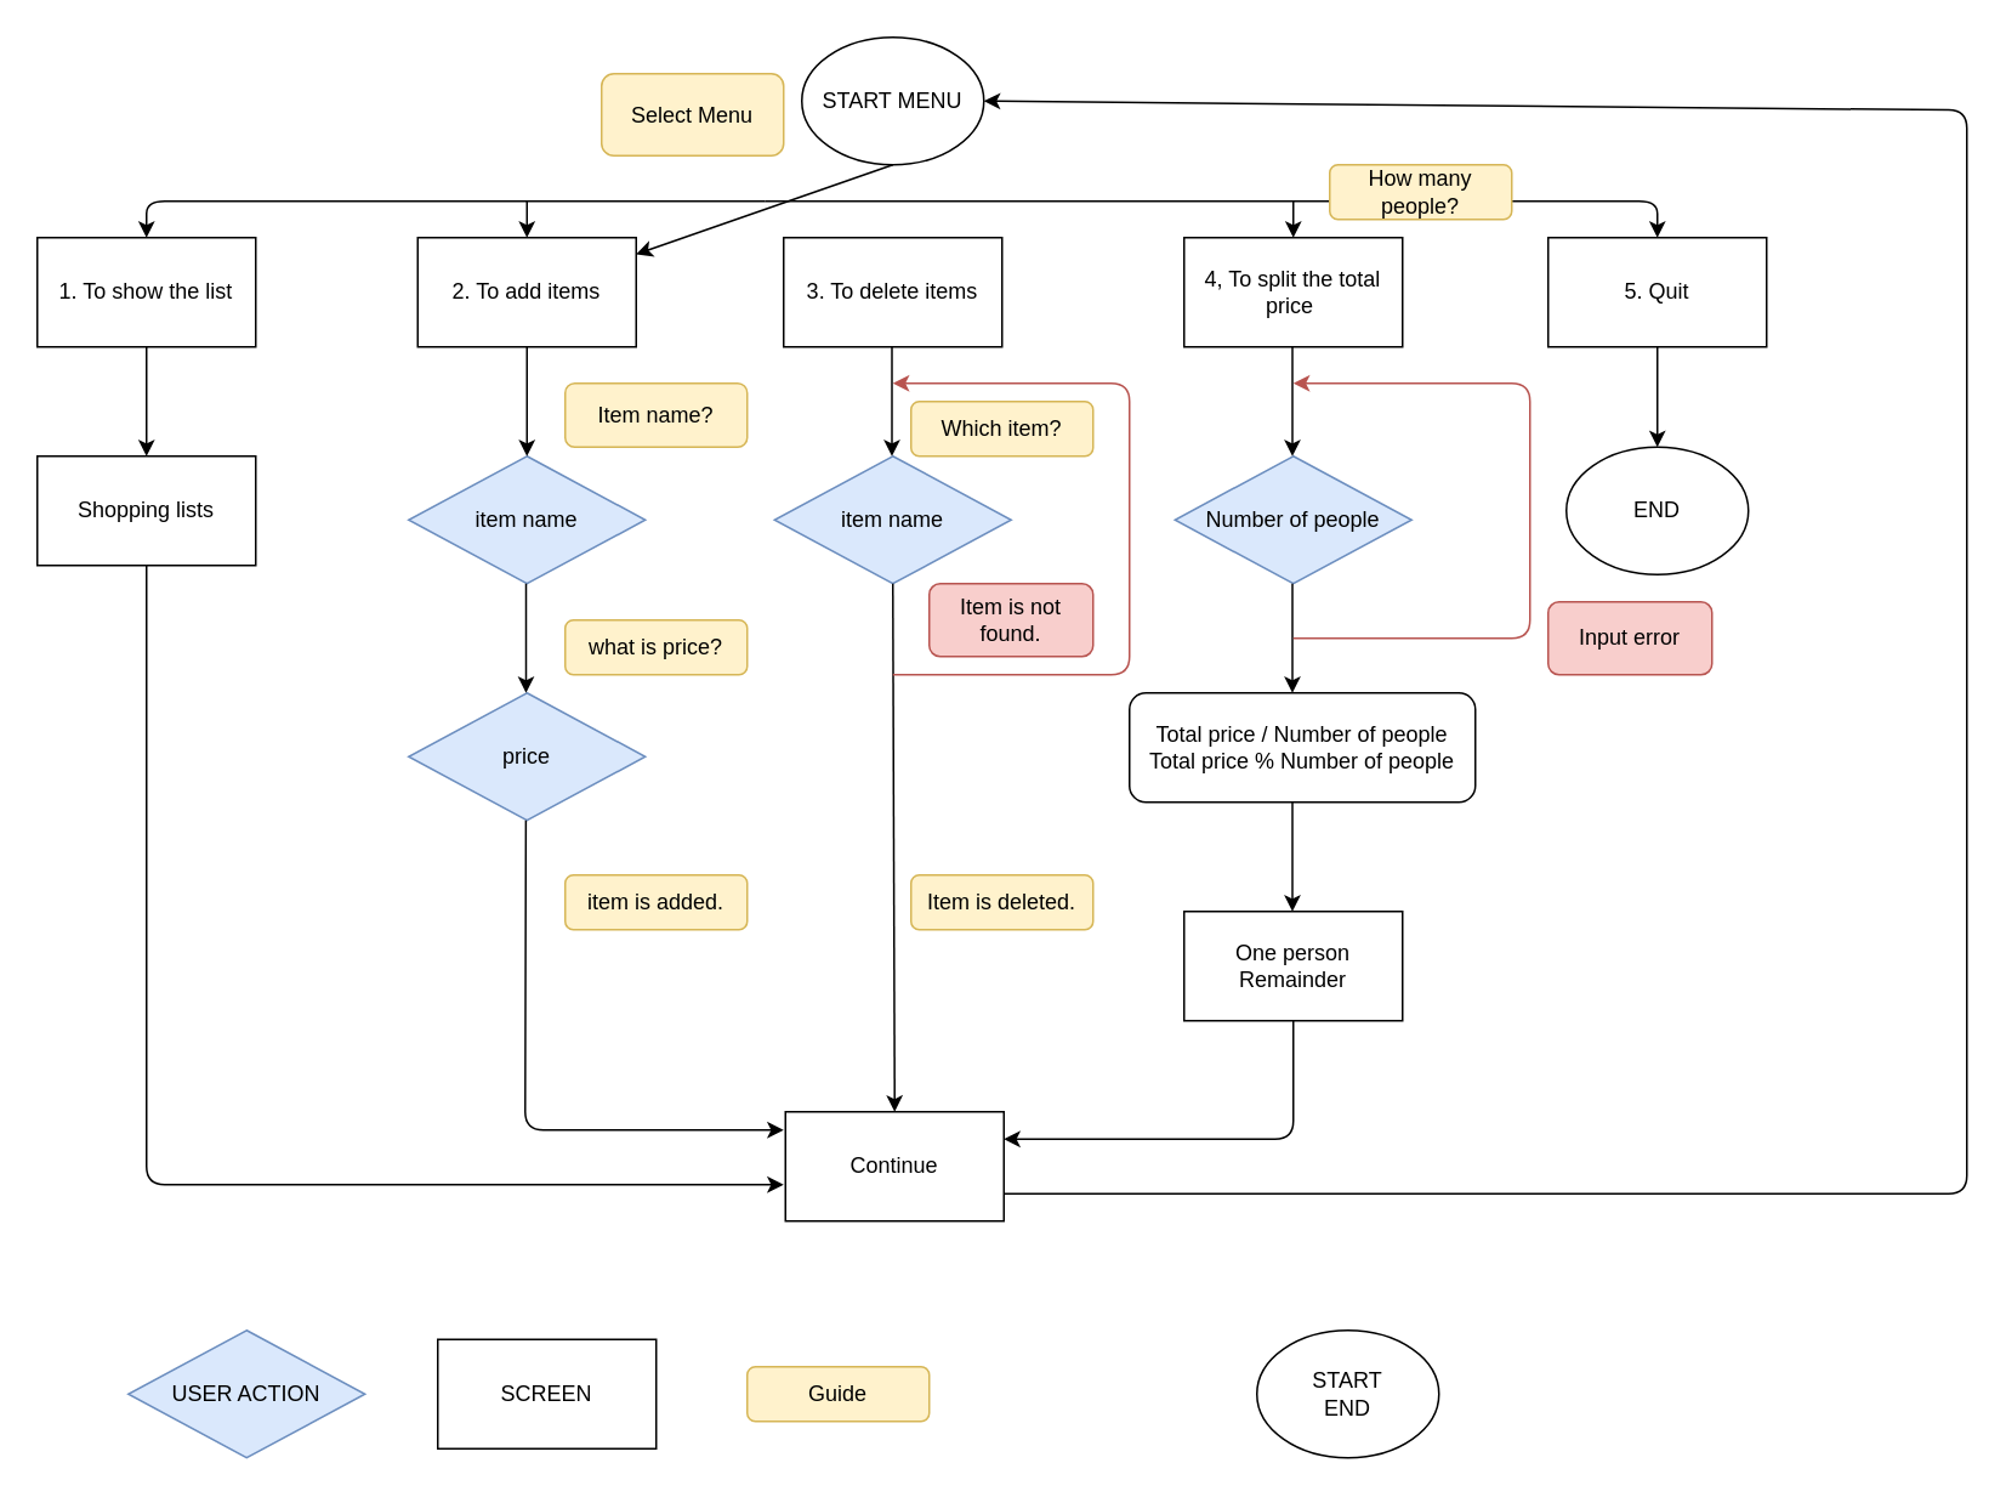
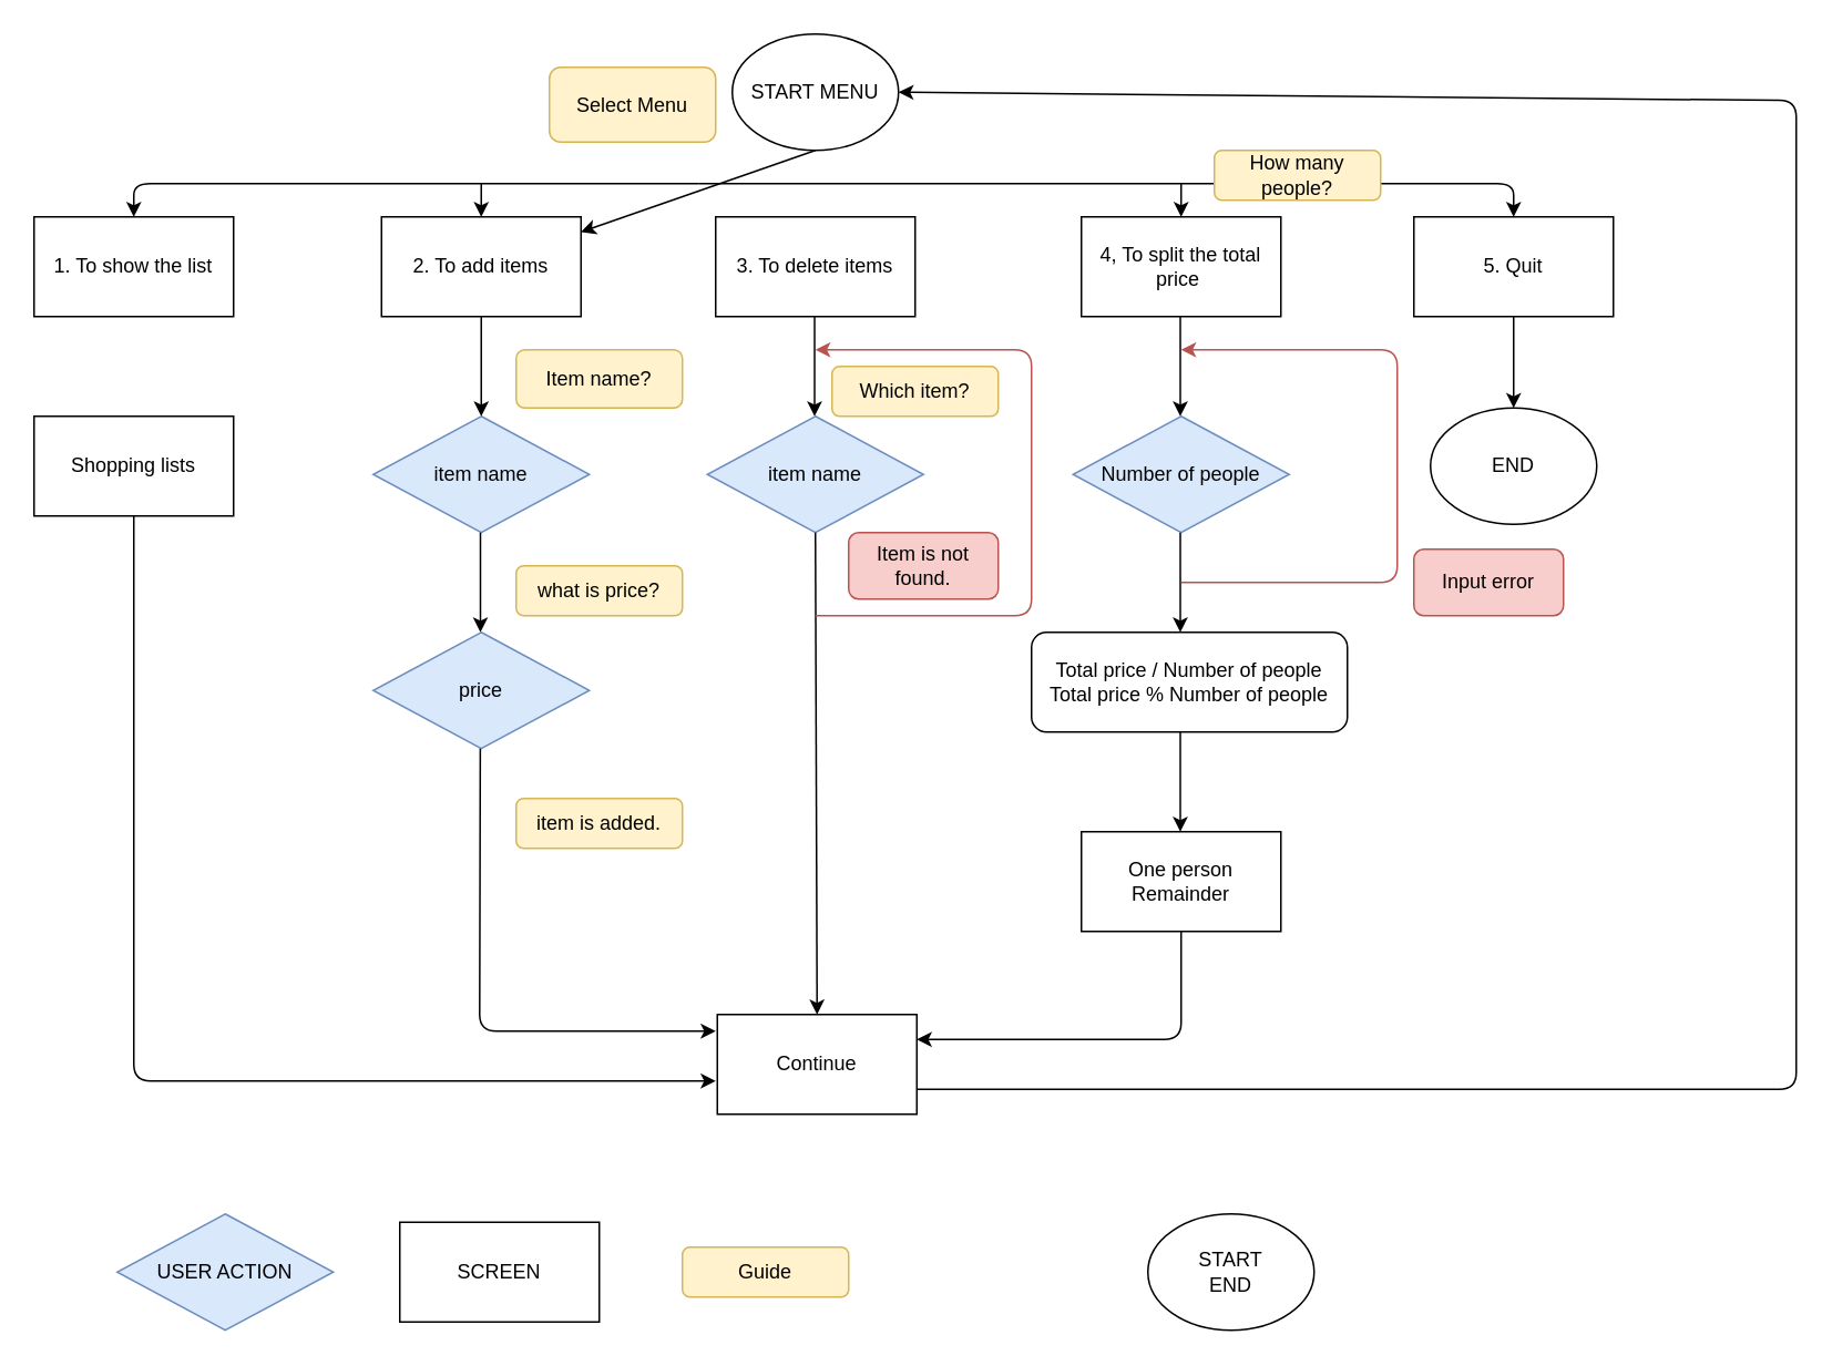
- <mxCell id="16" value="" style="endArrow=classic;html=1;exitX=0.5;exitY=1;exitDx=0;exitDy=0;entryX=0.5;entryY=0;entryDx=0;entryDy=0;" edge="1" parent="1" source="3" target="15"><mxGeometry width="50" height="50" relative="1" as="geometry"><mxPoint x="430" y="270" as="sourcePoint" /><mxPoint x="480" y="220" as="targetPoint" /></mxGeometry></mxCell>
- <mxCell id="37" value="Item is deleted." style="rounded=1;whiteSpace=wrap;html=1;fillColor=#fff2cc;strokeColor=#d6b656;" vertex="1" parent="1"><mxGeometry x="500" y="480" width="100" height="30" as="geometry" /></mxCell>
